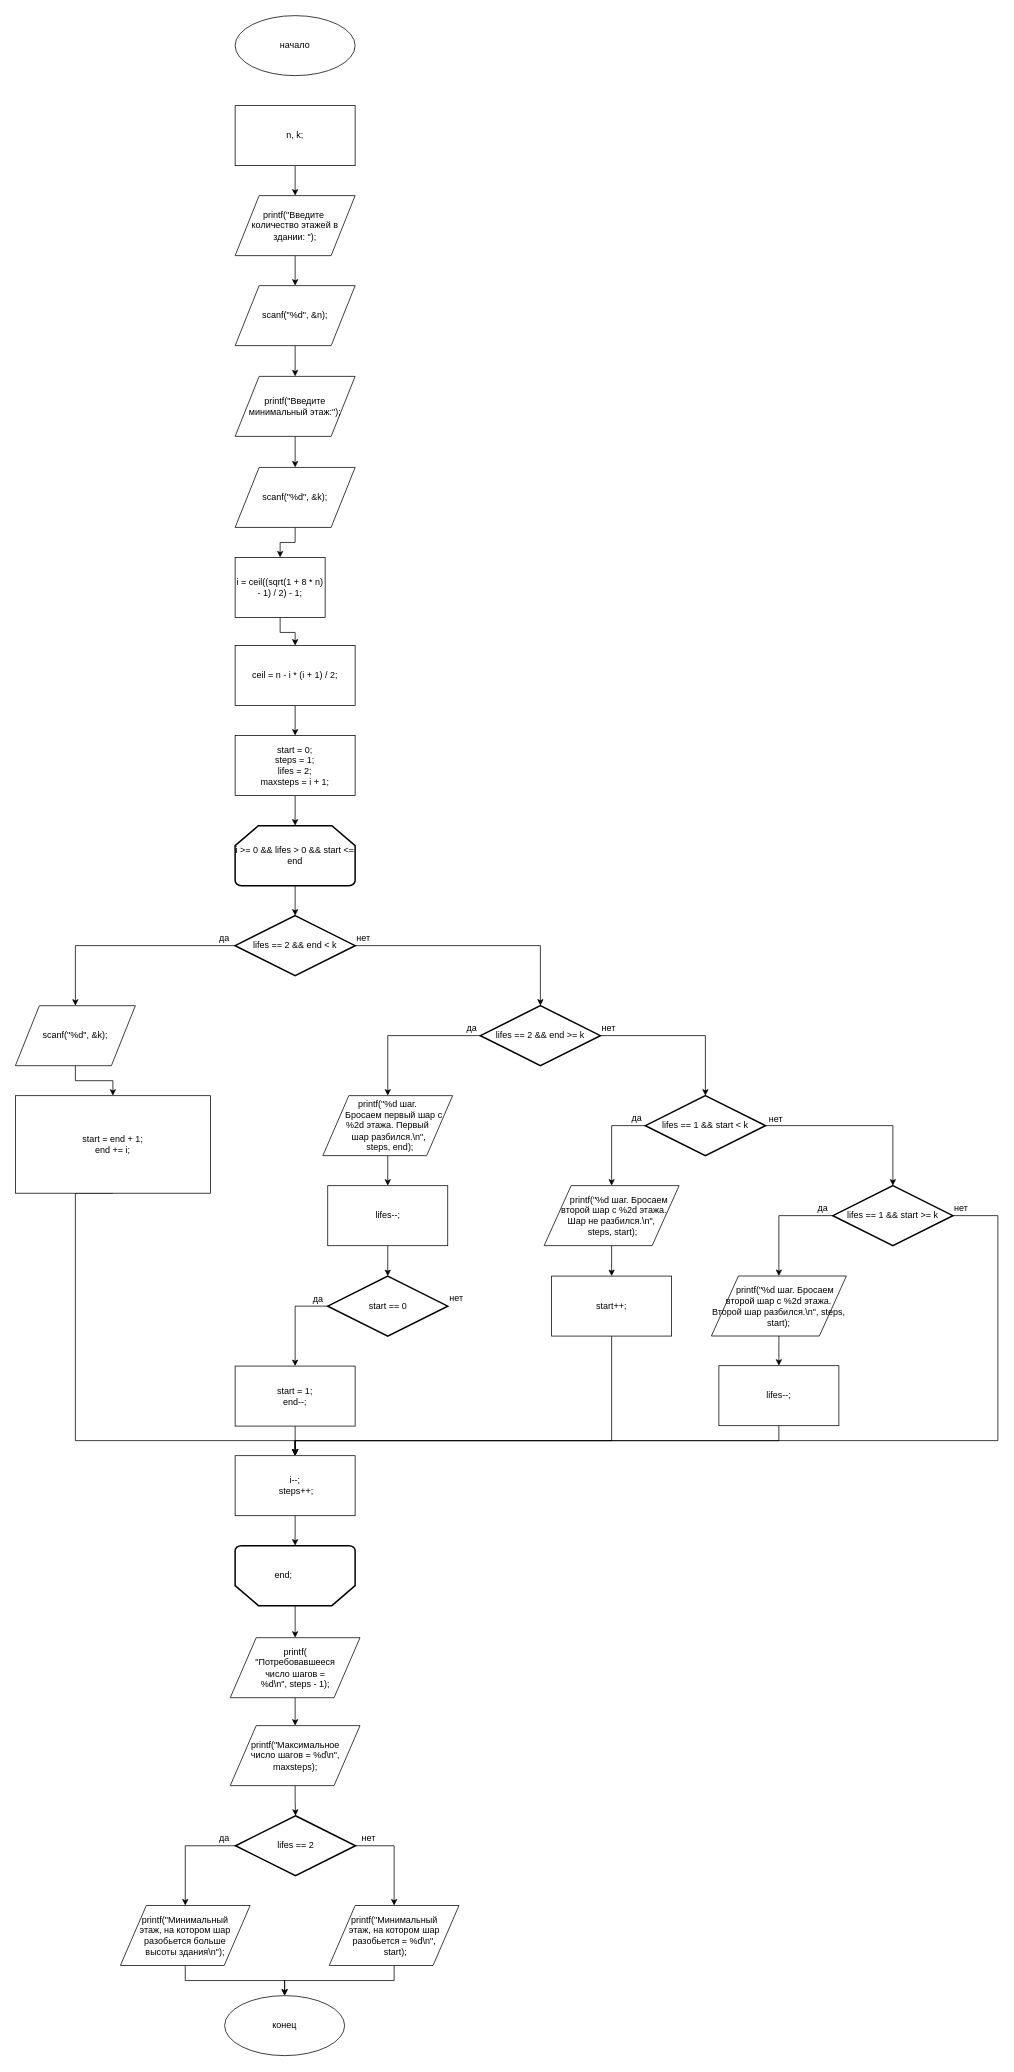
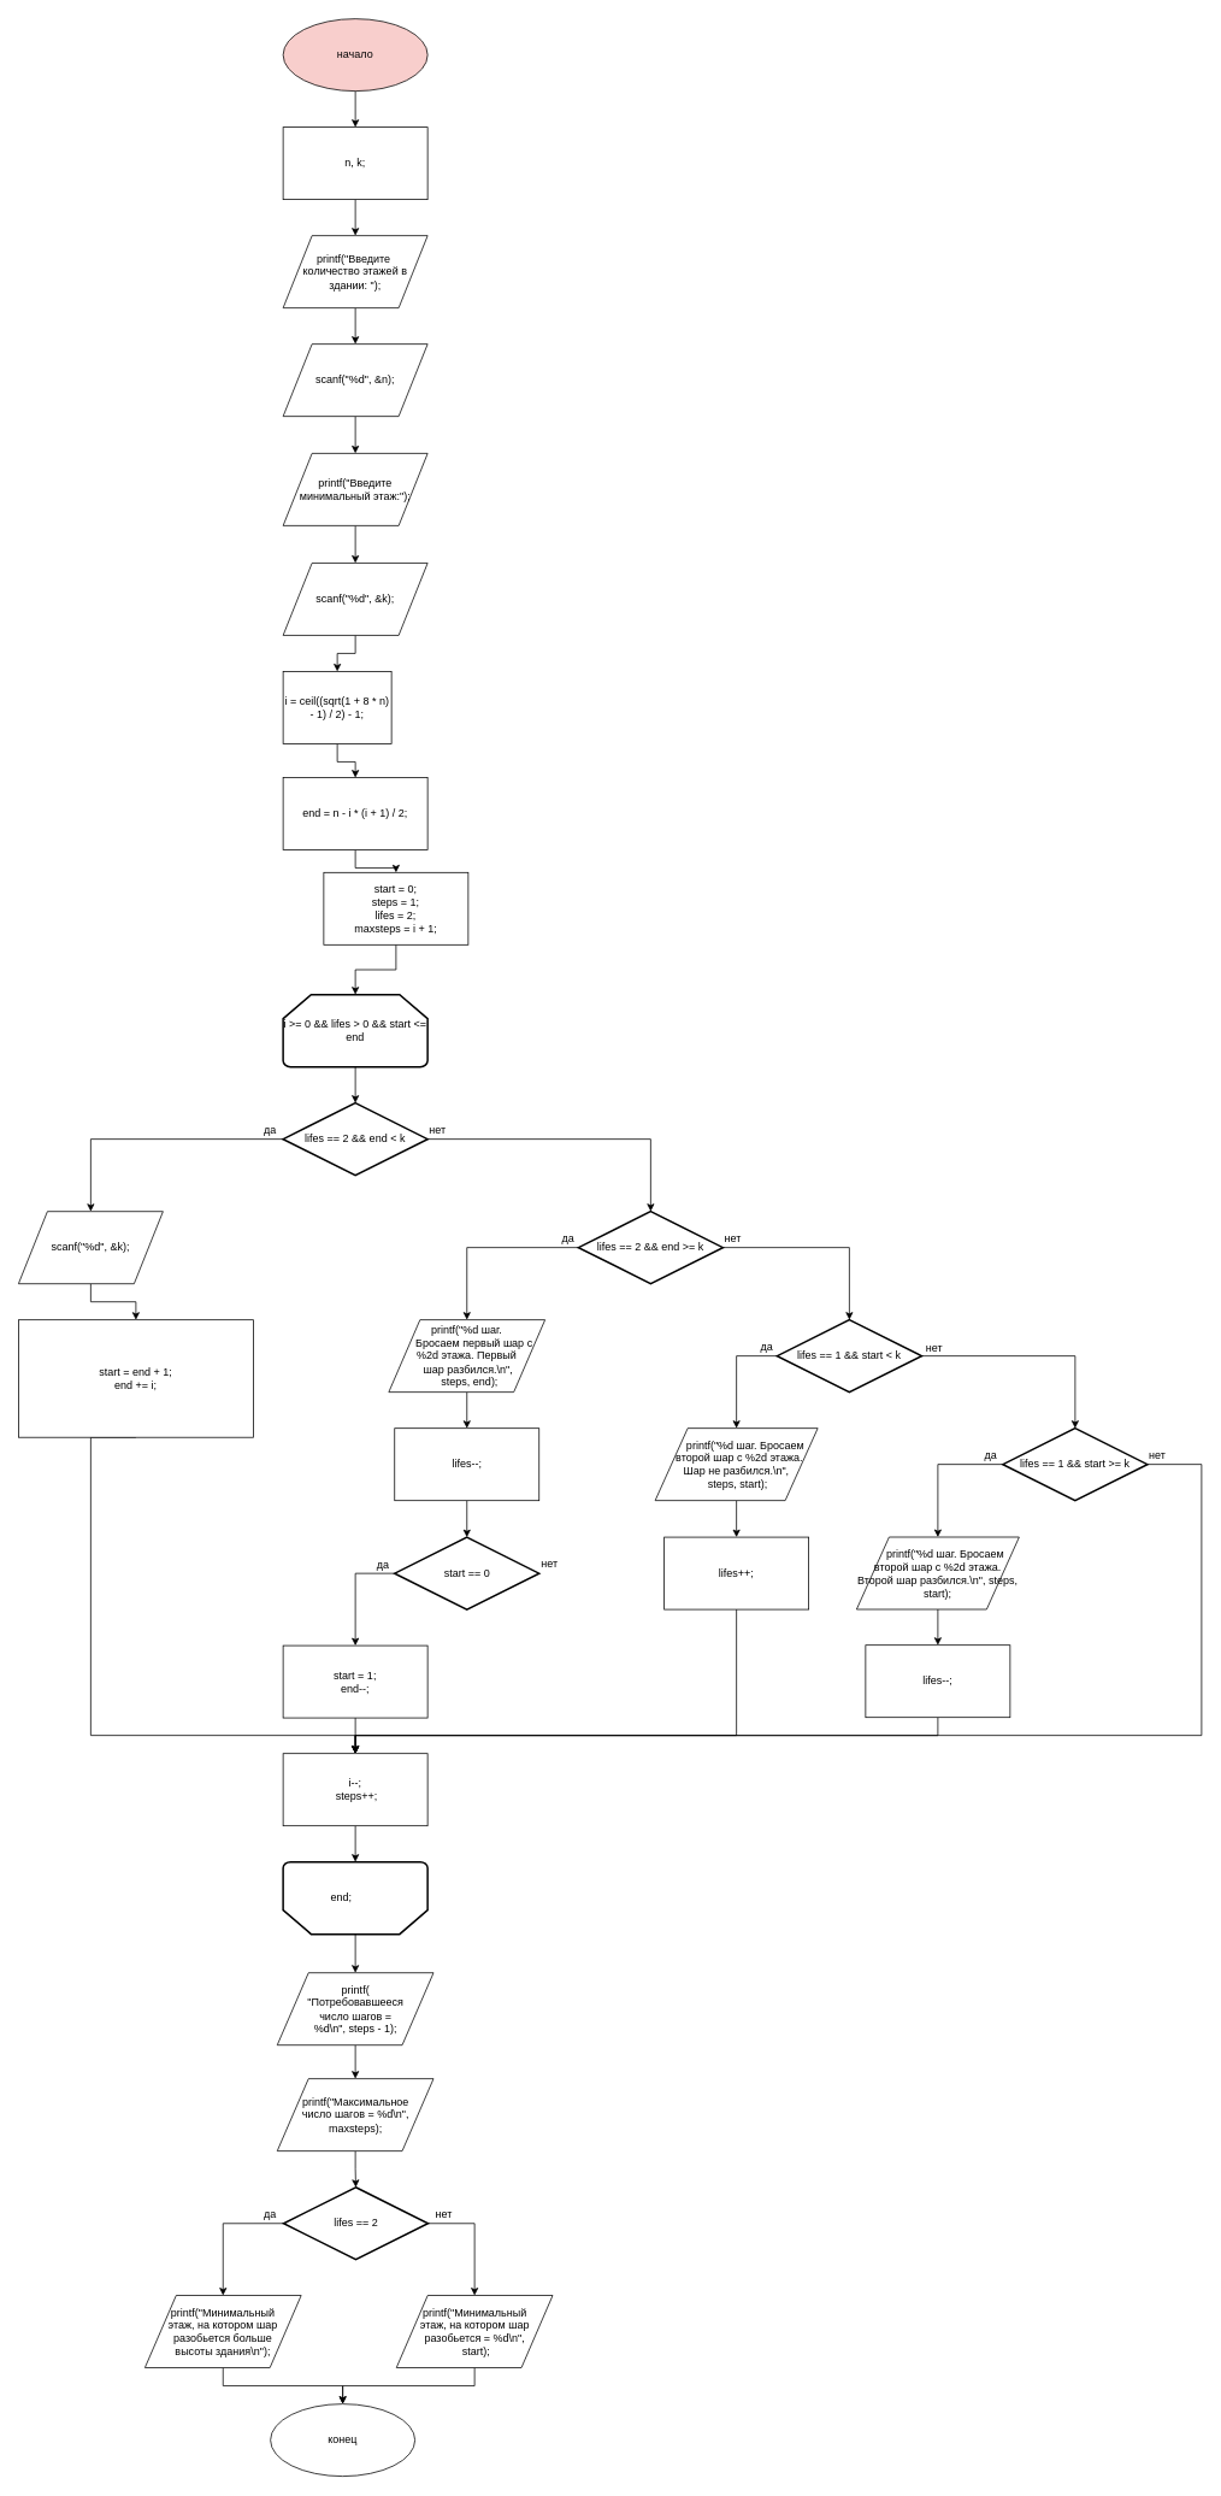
- <mxCell id="3" value="начало" style="ellipse;whiteSpace=wrap;html=1;" vertex="1" parent="1"><mxGeometry x="313" width="160" height="80" as="geometry" y="20" /></mxCell>
+ <mxCell id="3" value="начало" style="ellipse;whiteSpace=wrap;html=1;fillColor=#f8cecc;" vertex="1" parent="1"><mxGeometry x="313" width="160" height="80" as="geometry" y="20" /></mxCell>
+ <mxCell id="2" style="edgeStyle=orthogonalEdgeStyle;rounded=0;orthogonalLoop=1;jettySize=auto;html=1;exitX=0.5;exitY=1;exitDx=0;exitDy=0;entryX=0.5;entryY=0;entryDx=0;entryDy=0;" edge="1" parent="1" source="3" target="5"><mxGeometry relative="1" as="geometry" /></mxCell>
- <mxCell id="17" value="ceil = n - i * (i + 1) / 2;" style="rounded=0;whiteSpace=wrap;html=1;" vertex="1" parent="1"><mxGeometry x="313" y="859.9" width="160" height="80" as="geometry" /></mxCell>
+ <mxCell id="17" value="end = n - i * (i + 1) / 2;" style="rounded=0;whiteSpace=wrap;html=1;" vertex="1" parent="1"><mxGeometry x="313" y="859.9" width="160" height="80" as="geometry" /></mxCell>
- <mxCell id="19" value="&lt;div&gt;start = 0;&lt;/div&gt;&lt;div&gt;steps = 1;&lt;/div&gt;&lt;div&gt;lifes = 2;&lt;/div&gt;&lt;div&gt;maxsteps = i + 1;&lt;br&gt;&lt;/div&gt;" style="rounded=0;whiteSpace=wrap;html=1;" vertex="1" parent="1"><mxGeometry x="313" y="979.9" width="160" height="80" as="geometry" /></mxCell>
+ <mxCell id="19" value="&lt;div&gt;start = 0;&lt;/div&gt;&lt;div&gt;steps = 1;&lt;/div&gt;&lt;div&gt;lifes = 2;&lt;/div&gt;&lt;div&gt;maxsteps = i + 1;&lt;br&gt;&lt;/div&gt;" style="rounded=0;whiteSpace=wrap;html=1;" vertex="1" parent="1"><mxGeometry x="358" y="964.9" width="160" height="80" as="geometry" /></mxCell>
- <mxCell id="50" value="&lt;div&gt;start++;&lt;br&gt;&lt;/div&gt;" style="rounded=0;whiteSpace=wrap;html=1;" vertex="1" parent="1"><mxGeometry x="735" y="1700.6" width="160" height="80" as="geometry" /></mxCell>
+ <mxCell id="50" value="&lt;div&gt;lifes++;&lt;br&gt;&lt;/div&gt;" style="rounded=0;whiteSpace=wrap;html=1;" vertex="1" parent="1"><mxGeometry x="735" y="1700.6" width="160" height="80" as="geometry" /></mxCell>
